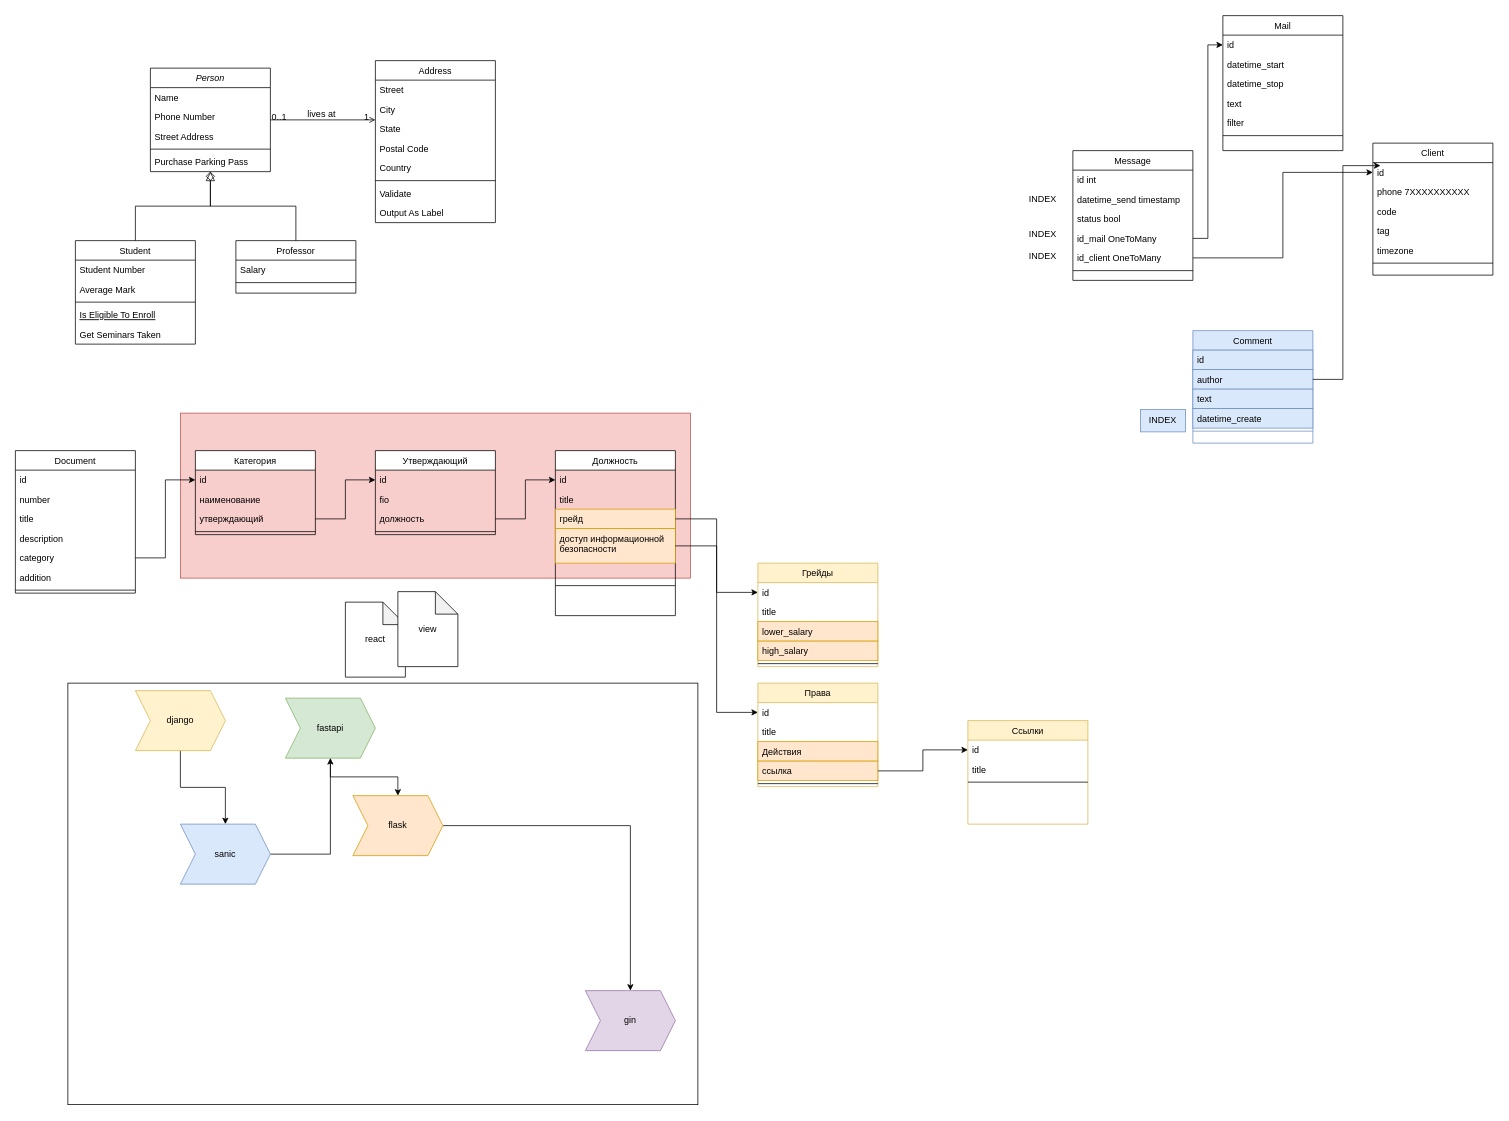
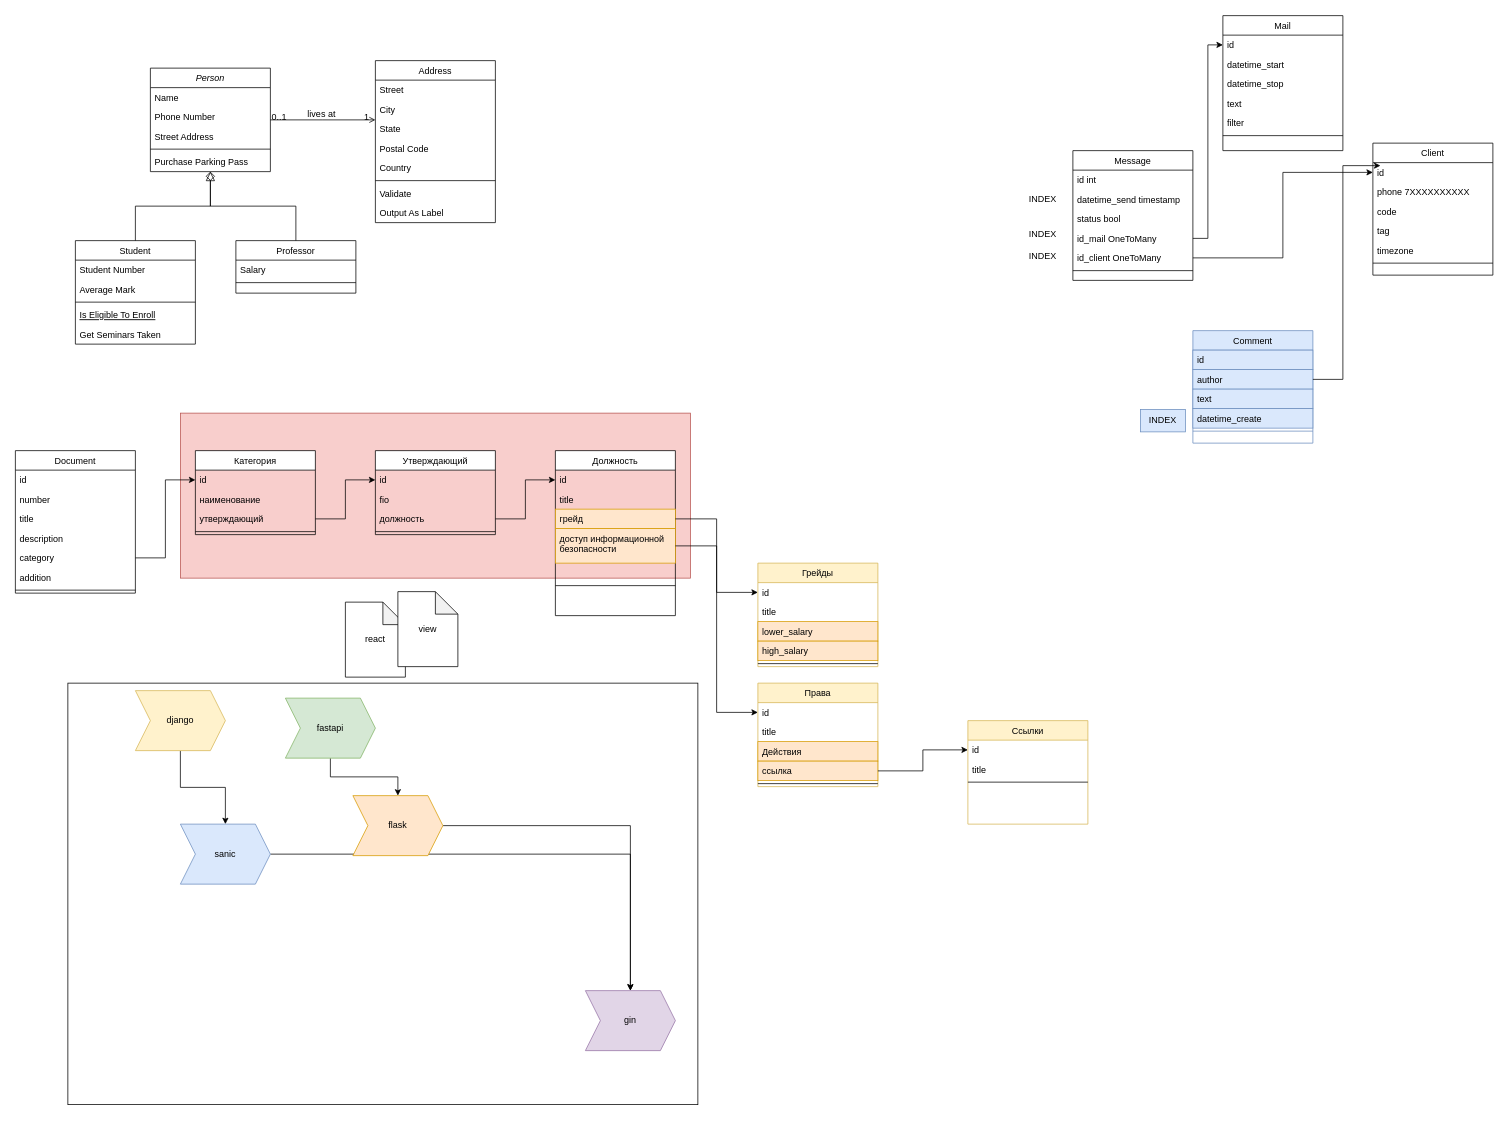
- <mxCell id="82" style="edgeStyle=orthogonalEdgeStyle;rounded=0;orthogonalLoop=1;jettySize=auto;html=1;" parent="1" source="83" target="85" edge="1"><mxGeometry relative="1" as="geometry" /></mxCell>
+ <mxCell id="82" style="edgeStyle=orthogonalEdgeStyle;rounded=0;orthogonalLoop=1;jettySize=auto;html=1;" parent="1" source="83" target="88" edge="1"><mxGeometry relative="1" as="geometry" /></mxCell>
